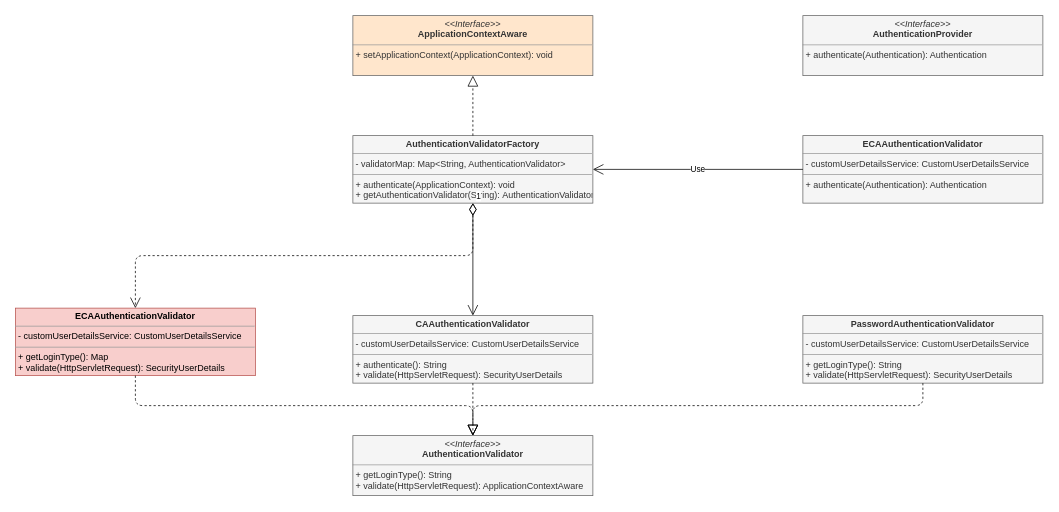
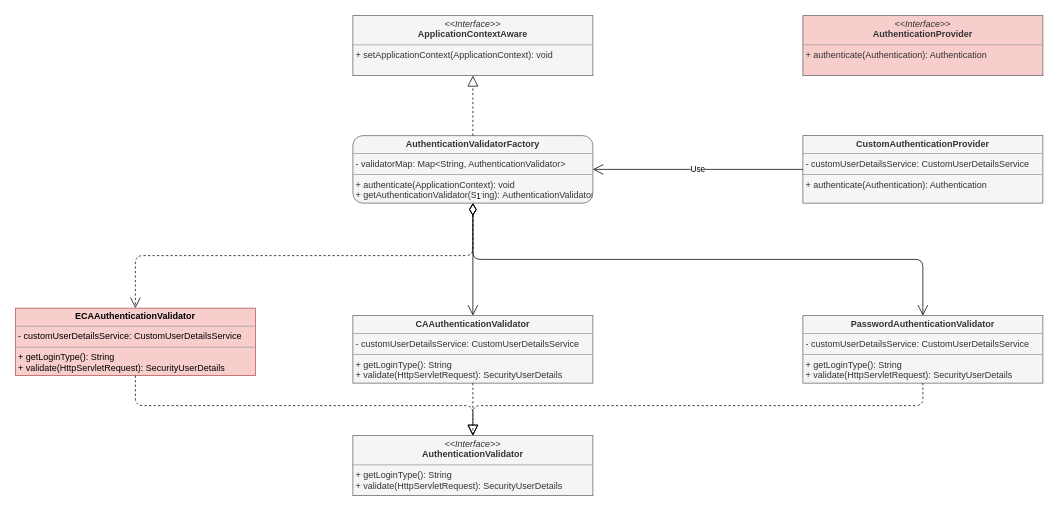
- <mxCell id="10" value="&lt;p style=&quot;margin: 0px ; margin-top: 4px ; text-align: center&quot;&gt;&lt;i&gt;&amp;lt;&amp;lt;Interface&amp;gt;&amp;gt;&lt;/i&gt;&lt;br&gt;&lt;b&gt;ApplicationContextAware&lt;/b&gt;&lt;br&gt;&lt;/p&gt;&lt;hr size=&quot;1&quot;&gt;&lt;p style=&quot;margin: 0px ; margin-left: 4px&quot;&gt;+ setApplicationContext(ApplicationContext): void&lt;/p&gt;" style="verticalAlign=top;align=left;overflow=fill;fontSize=12;fontFamily=Helvetica;html=1;fillColor=#ffe6cc;strokeColor=#666666;fontColor=#333333;" parent="1" vertex="1"><mxGeometry x="470" y="20" width="320" height="80" as="geometry" /></mxCell>
+ <mxCell id="10" value="&lt;p style=&quot;margin: 0px ; margin-top: 4px ; text-align: center&quot;&gt;&lt;i&gt;&amp;lt;&amp;lt;Interface&amp;gt;&amp;gt;&lt;/i&gt;&lt;br&gt;&lt;b&gt;ApplicationContextAware&lt;/b&gt;&lt;br&gt;&lt;/p&gt;&lt;hr size=&quot;1&quot;&gt;&lt;p style=&quot;margin: 0px ; margin-left: 4px&quot;&gt;+ setApplicationContext(ApplicationContext): void&lt;/p&gt;" style="verticalAlign=top;align=left;overflow=fill;fontSize=12;fontFamily=Helvetica;html=1;fillColor=#f5f5f5;strokeColor=#666666;fontColor=#333333;" parent="1" vertex="1"><mxGeometry x="470" y="20" width="320" height="80" as="geometry" /></mxCell>
- <mxCell id="7" value="&lt;p style=&quot;margin: 0px ; margin-top: 4px ; text-align: center&quot;&gt;&lt;i&gt;&amp;lt;&amp;lt;Interface&amp;gt;&amp;gt;&lt;/i&gt;&lt;br&gt;&lt;b&gt;AuthenticationProvider&lt;/b&gt;&lt;br&gt;&lt;/p&gt;&lt;hr size=&quot;1&quot;&gt;&lt;p style=&quot;margin: 0px ; margin-left: 4px&quot;&gt;+ authenticate(Authentication): Authentication&lt;/p&gt;" style="verticalAlign=top;align=left;overflow=fill;fontSize=12;fontFamily=Helvetica;html=1;fillColor=#f5f5f5;strokeColor=#666666;fontColor=#333333;" parent="1" vertex="1"><mxGeometry x="1070" y="20" width="320" height="80" as="geometry" /></mxCell>
+ <mxCell id="7" value="&lt;p style=&quot;margin: 0px ; margin-top: 4px ; text-align: center&quot;&gt;&lt;i&gt;&amp;lt;&amp;lt;Interface&amp;gt;&amp;gt;&lt;/i&gt;&lt;br&gt;&lt;b&gt;AuthenticationProvider&lt;/b&gt;&lt;br&gt;&lt;/p&gt;&lt;hr size=&quot;1&quot;&gt;&lt;p style=&quot;margin: 0px ; margin-left: 4px&quot;&gt;+ authenticate(Authentication): Authentication&lt;/p&gt;" style="verticalAlign=top;align=left;overflow=fill;fontSize=12;fontFamily=Helvetica;html=1;fillColor=#f8cecc;strokeColor=#666666;fontColor=#333333;" parent="1" vertex="1"><mxGeometry x="1070" y="20" width="320" height="80" as="geometry" /></mxCell>
- <mxCell id="8" value="&lt;p style=&quot;margin: 0px ; margin-top: 4px ; text-align: center&quot;&gt;&lt;b&gt;ECAAuthenticationValidator&lt;/b&gt;&lt;br&gt;&lt;/p&gt;&lt;hr size=&quot;1&quot;&gt;&lt;p style=&quot;margin: 0px ; margin-left: 4px&quot;&gt;- customUserDetailsService: CustomUserDetailsService&lt;/p&gt;&lt;hr size=&quot;1&quot;&gt;&lt;p style=&quot;margin: 0px ; margin-left: 4px&quot;&gt;+ authenticate(Authentication): Authentication&lt;br&gt;&lt;/p&gt;&lt;p style=&quot;margin: 0px ; margin-left: 4px&quot;&gt;&lt;br&gt;&lt;/p&gt;" style="verticalAlign=top;align=left;overflow=fill;fontSize=12;fontFamily=Helvetica;html=1;fillColor=#f5f5f5;strokeColor=#666666;fontColor=#333333;" parent="1" vertex="1"><mxGeometry x="1070" y="180" width="320" height="90" as="geometry" /></mxCell>
+ <mxCell id="8" value="&lt;p style=&quot;margin: 0px ; margin-top: 4px ; text-align: center&quot;&gt;&lt;b&gt;CustomAuthenticationProvider&lt;/b&gt;&lt;br&gt;&lt;/p&gt;&lt;hr size=&quot;1&quot;&gt;&lt;p style=&quot;margin: 0px ; margin-left: 4px&quot;&gt;- customUserDetailsService: CustomUserDetailsService&lt;/p&gt;&lt;hr size=&quot;1&quot;&gt;&lt;p style=&quot;margin: 0px ; margin-left: 4px&quot;&gt;+ authenticate(Authentication): Authentication&lt;br&gt;&lt;/p&gt;&lt;p style=&quot;margin: 0px ; margin-left: 4px&quot;&gt;&lt;br&gt;&lt;/p&gt;" style="verticalAlign=top;align=left;overflow=fill;fontSize=12;fontFamily=Helvetica;html=1;fillColor=#f5f5f5;strokeColor=#666666;fontColor=#333333;" parent="1" vertex="1"><mxGeometry x="1070" y="180" width="320" height="90" as="geometry" /></mxCell>
- <mxCell id="9" value="&lt;p style=&quot;margin: 0px ; margin-top: 4px ; text-align: center&quot;&gt;&lt;b&gt;AuthenticationValidatorFactory&lt;/b&gt;&lt;br&gt;&lt;/p&gt;&lt;hr size=&quot;1&quot;&gt;&lt;p style=&quot;margin: 0px ; margin-left: 4px&quot;&gt;- validatorMap: Map&amp;lt;String, AuthenticationValidator&amp;gt;&lt;/p&gt;&lt;hr size=&quot;1&quot;&gt;&lt;p style=&quot;margin: 0px ; margin-left: 4px&quot;&gt;+ authenticate(ApplicationContext): void&lt;br&gt;&lt;/p&gt;&lt;p style=&quot;margin: 0px ; margin-left: 4px&quot;&gt;+&amp;nbsp;getAuthenticationValidator(String):&amp;nbsp;AuthenticationValidator&lt;/p&gt;&lt;p style=&quot;margin: 0px ; margin-left: 4px&quot;&gt;&lt;br&gt;&lt;/p&gt;" style="verticalAlign=top;align=left;overflow=fill;fontSize=12;fontFamily=Helvetica;html=1;fillColor=#f5f5f5;strokeColor=#666666;fontColor=#333333;" parent="1" vertex="1"><mxGeometry x="470" y="180" width="320" height="90" as="geometry" /></mxCell>
+ <mxCell id="9" value="&lt;p style=&quot;margin: 0px ; margin-top: 4px ; text-align: center&quot;&gt;&lt;b&gt;AuthenticationValidatorFactory&lt;/b&gt;&lt;br&gt;&lt;/p&gt;&lt;hr size=&quot;1&quot;&gt;&lt;p style=&quot;margin: 0px ; margin-left: 4px&quot;&gt;- validatorMap: Map&amp;lt;String, AuthenticationValidator&amp;gt;&lt;/p&gt;&lt;hr size=&quot;1&quot;&gt;&lt;p style=&quot;margin: 0px ; margin-left: 4px&quot;&gt;+ authenticate(ApplicationContext): void&lt;br&gt;&lt;/p&gt;&lt;p style=&quot;margin: 0px ; margin-left: 4px&quot;&gt;+&amp;nbsp;getAuthenticationValidator(String):&amp;nbsp;AuthenticationValidator&lt;/p&gt;&lt;p style=&quot;margin: 0px ; margin-left: 4px&quot;&gt;&lt;br&gt;&lt;/p&gt;" style="verticalAlign=top;align=left;overflow=fill;fontSize=12;fontFamily=Helvetica;html=1;fillColor=#f5f5f5;strokeColor=#666666;fontColor=#333333;rounded=1;" parent="1" vertex="1"><mxGeometry x="470" y="180" width="320" height="90" as="geometry" /></mxCell>
+ <mxCell id="17" value="1" style="endArrow=open;html=1;endSize=12;startArrow=diamondThin;startSize=14;startFill=0;edgeStyle=orthogonalEdgeStyle;align=left;verticalAlign=bottom;exitX=0.5;exitY=1;exitDx=0;exitDy=0;entryX=0.5;entryY=0;entryDx=0;entryDy=0;" parent="1" source="9" target="3" edge="1"><mxGeometry x="-1" y="3" relative="1" as="geometry"><mxPoint x="1110" y="350" as="sourcePoint" /><mxPoint x="1270" y="350" as="targetPoint" /></mxGeometry></mxCell>
- <mxCell id="5" value="&lt;p style=&quot;margin: 0px ; margin-top: 4px ; text-align: center&quot;&gt;&lt;b&gt;ECAAuthenticationValidator&lt;/b&gt;&lt;br&gt;&lt;/p&gt;&lt;hr size=&quot;1&quot;&gt;&lt;p style=&quot;margin: 0px ; margin-left: 4px&quot;&gt;- customUserDetailsService: CustomUserDetailsService&lt;/p&gt;&lt;hr size=&quot;1&quot;&gt;&lt;p style=&quot;margin: 0px ; margin-left: 4px&quot;&gt;+ getLoginType(): Map&lt;br&gt;+ validate(HttpServletRequest): SecurityUserDetails&lt;br&gt;&lt;/p&gt;&lt;p style=&quot;margin: 0px ; margin-left: 4px&quot;&gt;&lt;br&gt;&lt;/p&gt;" style="verticalAlign=top;align=left;overflow=fill;fontSize=12;fontFamily=Helvetica;html=1;fillColor=#f8cecc;strokeColor=#b85450;" parent="1" vertex="1"><mxGeometry x="20" y="410" width="320" height="90" as="geometry" /></mxCell>
+ <mxCell id="5" value="&lt;p style=&quot;margin: 0px ; margin-top: 4px ; text-align: center&quot;&gt;&lt;b&gt;ECAAuthenticationValidator&lt;/b&gt;&lt;br&gt;&lt;/p&gt;&lt;hr size=&quot;1&quot;&gt;&lt;p style=&quot;margin: 0px ; margin-left: 4px&quot;&gt;- customUserDetailsService: CustomUserDetailsService&lt;/p&gt;&lt;hr size=&quot;1&quot;&gt;&lt;p style=&quot;margin: 0px ; margin-left: 4px&quot;&gt;+ getLoginType(): String&lt;br&gt;+ validate(HttpServletRequest): SecurityUserDetails&lt;br&gt;&lt;/p&gt;&lt;p style=&quot;margin: 0px ; margin-left: 4px&quot;&gt;&lt;br&gt;&lt;/p&gt;" style="verticalAlign=top;align=left;overflow=fill;fontSize=12;fontFamily=Helvetica;html=1;fillColor=#f8cecc;strokeColor=#b85450;" parent="1" vertex="1"><mxGeometry x="20" y="410" width="320" height="90" as="geometry" /></mxCell>
- <mxCell id="4" value="&lt;p style=&quot;margin: 0px ; margin-top: 4px ; text-align: center&quot;&gt;&lt;b&gt;CAAuthenticationValidator&lt;/b&gt;&lt;br&gt;&lt;/p&gt;&lt;hr size=&quot;1&quot;&gt;&lt;p style=&quot;margin: 0px ; margin-left: 4px&quot;&gt;- customUserDetailsService: CustomUserDetailsService&lt;/p&gt;&lt;hr size=&quot;1&quot;&gt;&lt;p style=&quot;margin: 0px ; margin-left: 4px&quot;&gt;+ authenticate(): String&lt;br&gt;+ validate(HttpServletRequest): SecurityUserDetails&lt;br&gt;&lt;/p&gt;&lt;p style=&quot;margin: 0px ; margin-left: 4px&quot;&gt;&lt;br&gt;&lt;/p&gt;" style="verticalAlign=top;align=left;overflow=fill;fontSize=12;fontFamily=Helvetica;html=1;fillColor=#f5f5f5;strokeColor=#666666;fontColor=#333333;" parent="1" vertex="1"><mxGeometry x="470" y="420" width="320" height="90" as="geometry" /></mxCell>
+ <mxCell id="4" value="&lt;p style=&quot;margin: 0px ; margin-top: 4px ; text-align: center&quot;&gt;&lt;b&gt;CAAuthenticationValidator&lt;/b&gt;&lt;br&gt;&lt;/p&gt;&lt;hr size=&quot;1&quot;&gt;&lt;p style=&quot;margin: 0px ; margin-left: 4px&quot;&gt;- customUserDetailsService: CustomUserDetailsService&lt;/p&gt;&lt;hr size=&quot;1&quot;&gt;&lt;p style=&quot;margin: 0px ; margin-left: 4px&quot;&gt;+ getLoginType(): String&lt;br&gt;+ validate(HttpServletRequest): SecurityUserDetails&lt;br&gt;&lt;/p&gt;&lt;p style=&quot;margin: 0px ; margin-left: 4px&quot;&gt;&lt;br&gt;&lt;/p&gt;" style="verticalAlign=top;align=left;overflow=fill;fontSize=12;fontFamily=Helvetica;html=1;fillColor=#f5f5f5;strokeColor=#666666;fontColor=#333333;" parent="1" vertex="1"><mxGeometry x="470" y="420" width="320" height="90" as="geometry" /></mxCell>
- <mxCell id="2" value="&lt;p style=&quot;margin: 0px ; margin-top: 4px ; text-align: center&quot;&gt;&lt;i&gt;&amp;lt;&amp;lt;Interface&amp;gt;&amp;gt;&lt;/i&gt;&lt;br&gt;&lt;b&gt;AuthenticationValidator&lt;/b&gt;&lt;/p&gt;&lt;hr size=&quot;1&quot;&gt;&lt;p style=&quot;margin: 0px ; margin-left: 4px&quot;&gt;+ getLoginType(): String&lt;br&gt;+ validate(HttpServletRequest): ApplicationContextAware&lt;/p&gt;" style="verticalAlign=top;align=left;overflow=fill;fontSize=12;fontFamily=Helvetica;html=1;fillColor=#f5f5f5;strokeColor=#666666;fontColor=#333333;" parent="1" vertex="1"><mxGeometry x="470" y="580" width="320" height="80" as="geometry" /></mxCell>
+ <mxCell id="2" value="&lt;p style=&quot;margin: 0px ; margin-top: 4px ; text-align: center&quot;&gt;&lt;i&gt;&amp;lt;&amp;lt;Interface&amp;gt;&amp;gt;&lt;/i&gt;&lt;br&gt;&lt;b&gt;AuthenticationValidator&lt;/b&gt;&lt;/p&gt;&lt;hr size=&quot;1&quot;&gt;&lt;p style=&quot;margin: 0px ; margin-left: 4px&quot;&gt;+ getLoginType(): String&lt;br&gt;+ validate(HttpServletRequest): SecurityUserDetails&lt;/p&gt;" style="verticalAlign=top;align=left;overflow=fill;fontSize=12;fontFamily=Helvetica;html=1;fillColor=#f5f5f5;strokeColor=#666666;fontColor=#333333;" parent="1" vertex="1"><mxGeometry x="470" y="580" width="320" height="80" as="geometry" /></mxCell>
